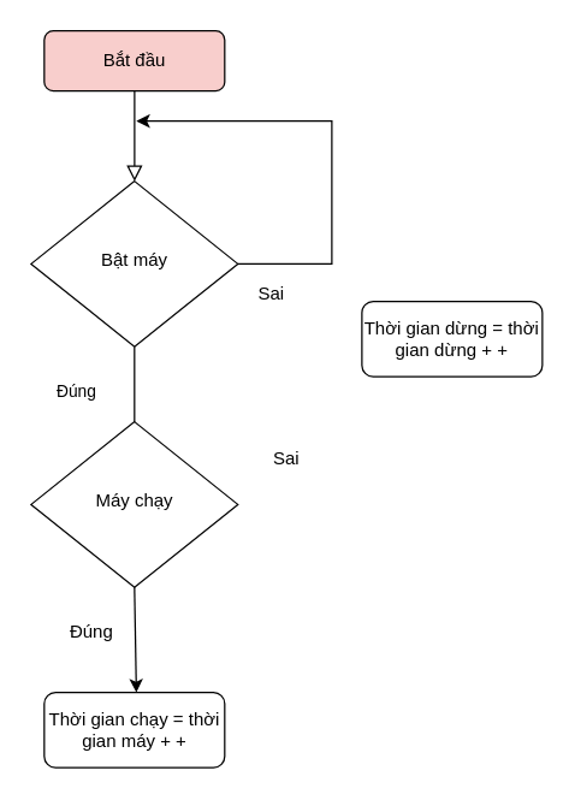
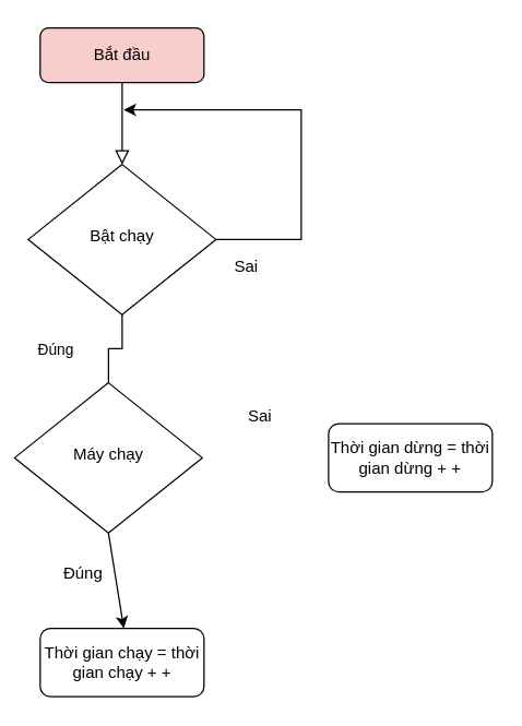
- <mxCell id="6" value="Bật máy" style="rhombus;whiteSpace=wrap;html=1;shadow=0;fontFamily=Helvetica;fontSize=12;align=center;strokeWidth=1;spacing=6;spacingTop=-4;" vertex="1" parent="1"><mxGeometry x="20" y="120" width="137.5" height="110" as="geometry" /></mxCell>
+ <mxCell id="6" value="Bật chạy" style="rhombus;whiteSpace=wrap;html=1;shadow=0;fontFamily=Helvetica;fontSize=12;align=center;strokeWidth=1;spacing=6;spacingTop=-4;" vertex="1" parent="1"><mxGeometry x="20" y="120" width="137.5" height="110" as="geometry" /></mxCell>
- <mxCell id="8" value="Thời gian dừng = thời gian dừng + +" style="rounded=1;whiteSpace=wrap;html=1;fontSize=12;glass=0;strokeWidth=1;shadow=0;" vertex="1" parent="1"><mxGeometry x="240" y="200" width="120" height="50" as="geometry" /></mxCell>
+ <mxCell id="8" value="Thời gian dừng = thời gian dừng + +" style="rounded=1;whiteSpace=wrap;html=1;fontSize=12;glass=0;strokeWidth=1;shadow=0;" vertex="1" parent="1"><mxGeometry x="240" y="310" width="120" height="50" as="geometry" /></mxCell>
- <mxCell id="7" value="Máy chạy" style="rhombus;whiteSpace=wrap;html=1;shadow=0;fontFamily=Helvetica;fontSize=12;align=center;strokeWidth=1;spacing=6;spacingTop=-4;" vertex="1" parent="1"><mxGeometry x="20" y="280" width="137.5" height="110" as="geometry" /></mxCell>
+ <mxCell id="7" value="Máy chạy" style="rhombus;whiteSpace=wrap;html=1;shadow=0;fontFamily=Helvetica;fontSize=12;align=center;strokeWidth=1;spacing=6;spacingTop=-4;" vertex="1" parent="1"><mxGeometry x="10" y="280" width="137.5" height="110" as="geometry" /></mxCell>
- <mxCell id="13" value="Thời gian chạy = thời gian máy + +" style="rounded=1;whiteSpace=wrap;html=1;fontSize=12;glass=0;strokeWidth=1;shadow=0;" vertex="1" parent="1"><mxGeometry x="28.75" y="460" width="120" height="50" as="geometry" /></mxCell>
+ <mxCell id="13" value="Thời gian chạy = thời gian chạy + +" style="rounded=1;whiteSpace=wrap;html=1;fontSize=12;glass=0;strokeWidth=1;shadow=0;" vertex="1" parent="1"><mxGeometry x="28.75" y="460" width="120" height="50" as="geometry" /></mxCell>
